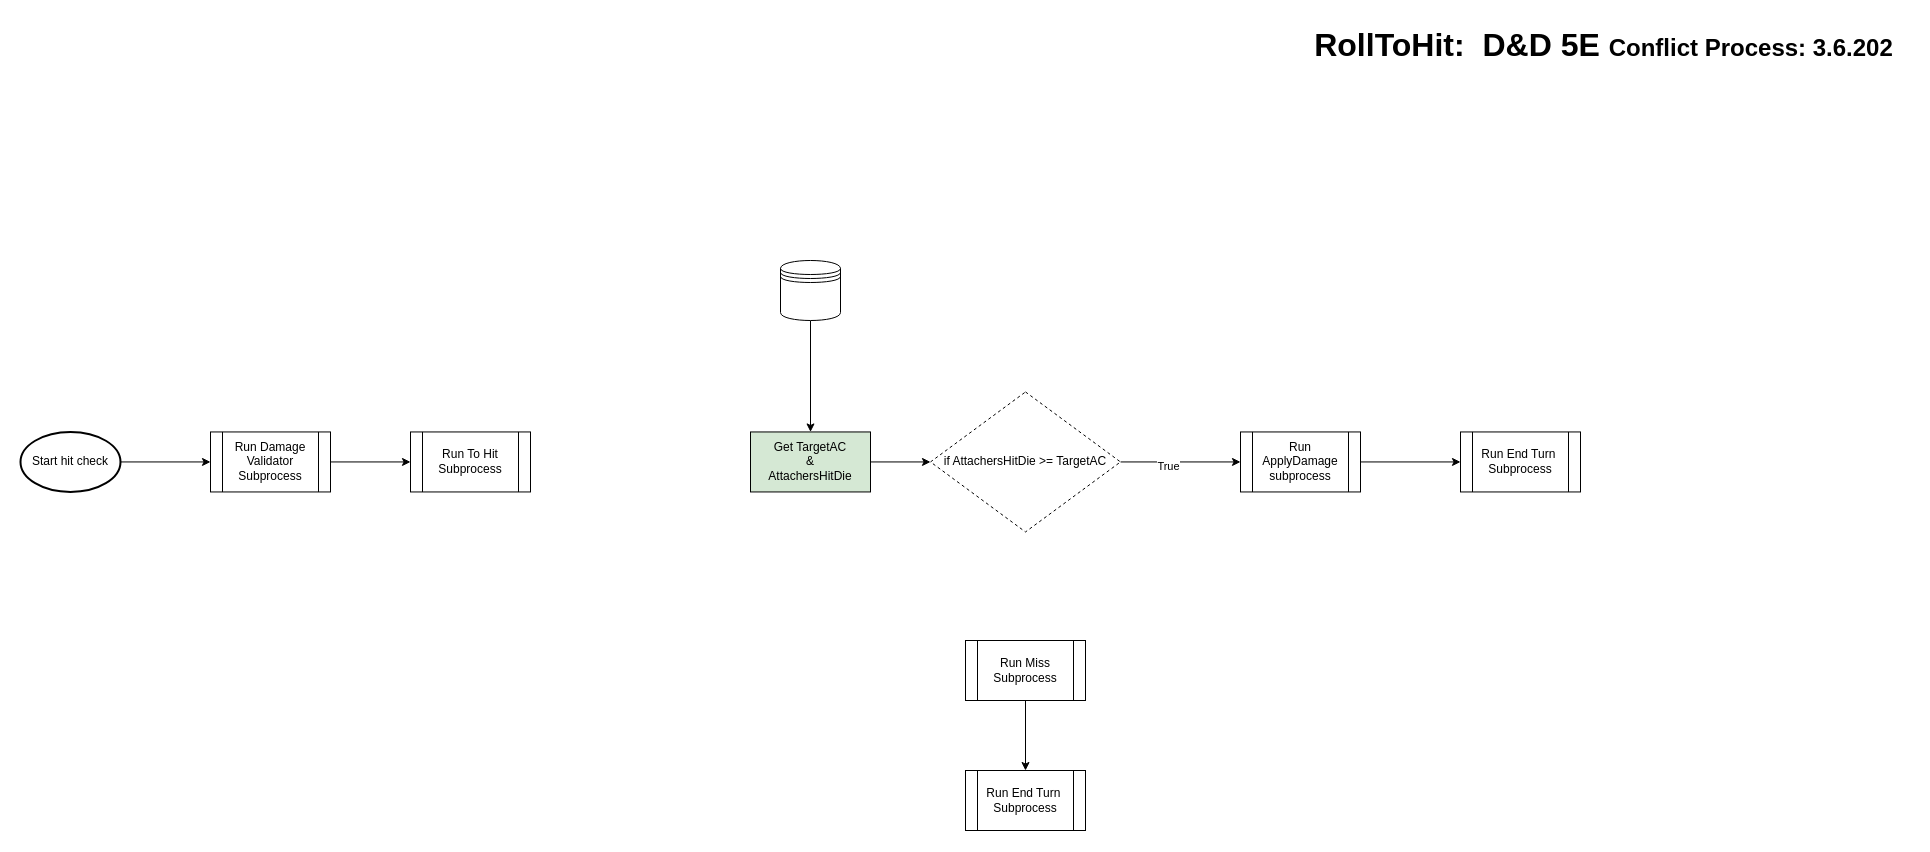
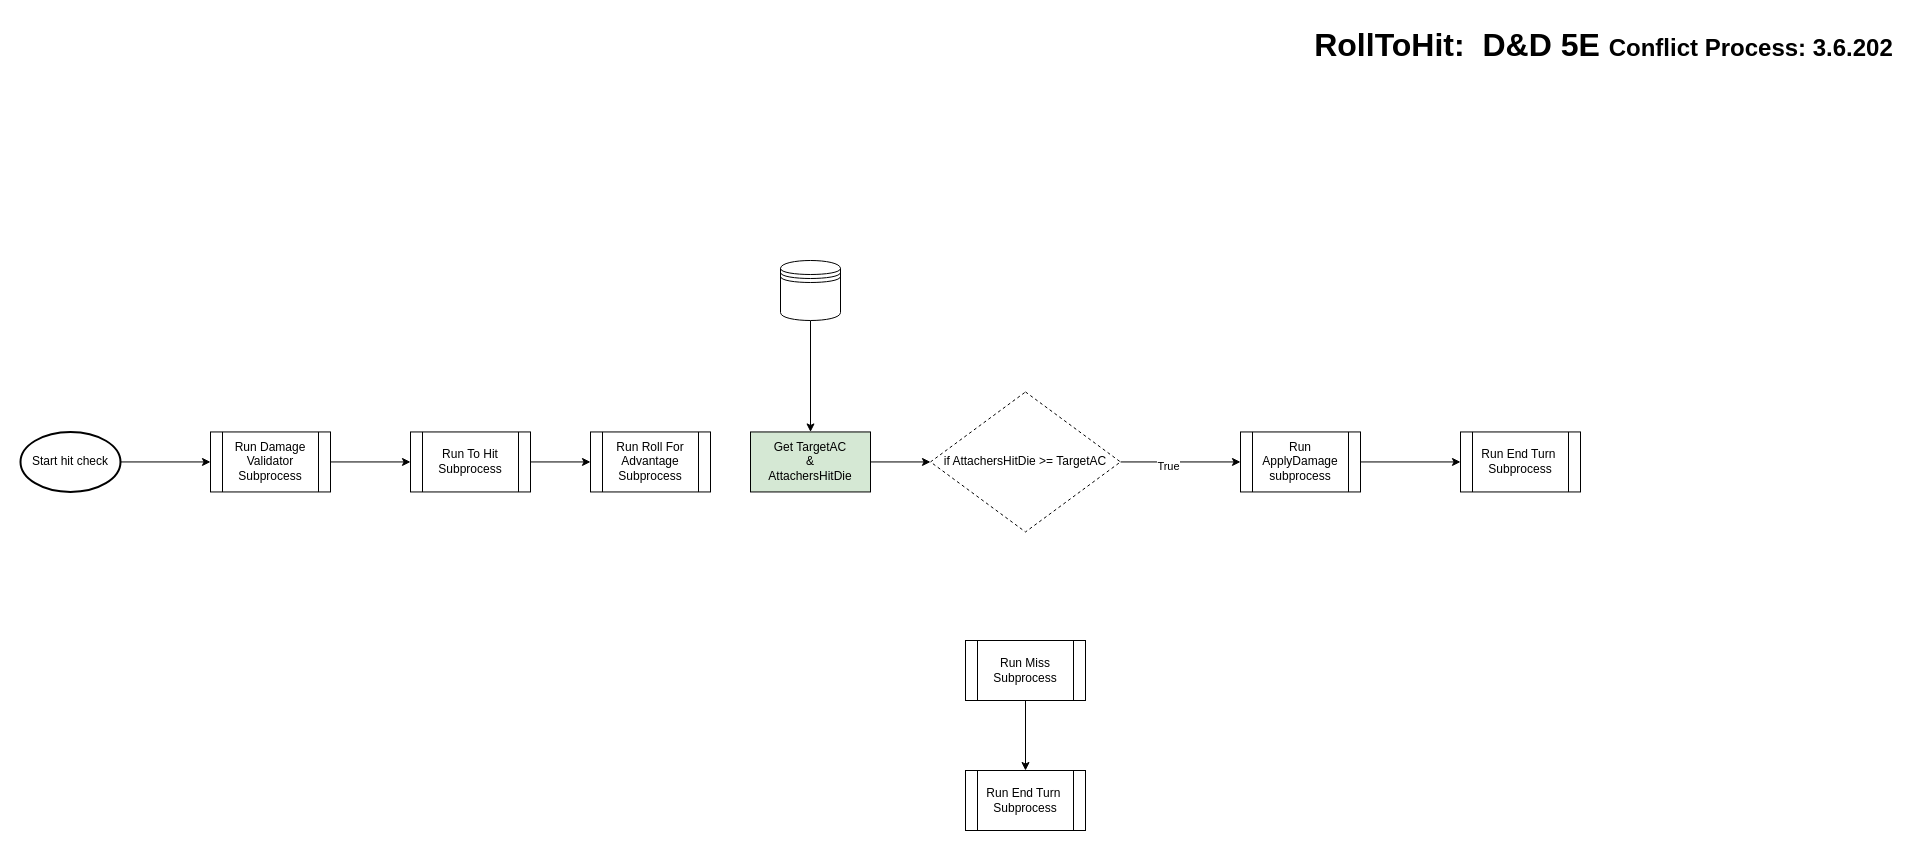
+ <mxCell id="7" style="edgeStyle=orthogonalEdgeStyle;rounded=0;orthogonalLoop=1;jettySize=auto;html=1;exitX=1;exitY=0.5;exitDx=0;exitDy=0;" parent="1" source="8" target="9" edge="1"><mxGeometry relative="1" as="geometry" /></mxCell>
+ <mxCell id="9" value="Run Roll For Advantage Subprocess" style="shape=process;whiteSpace=wrap;html=1;backgroundOutline=1;" parent="1" vertex="1"><mxGeometry x="590" y="431.45" width="120" height="60" as="geometry" /></mxCell>
